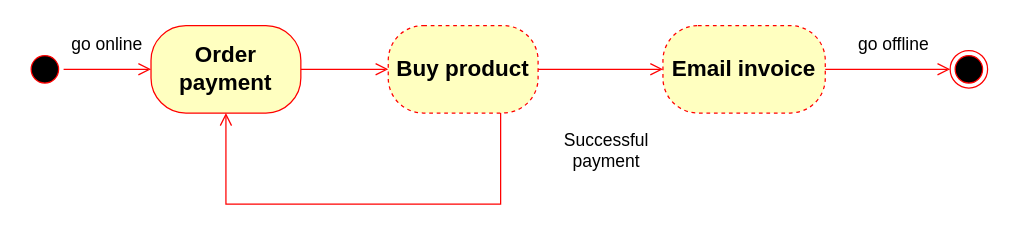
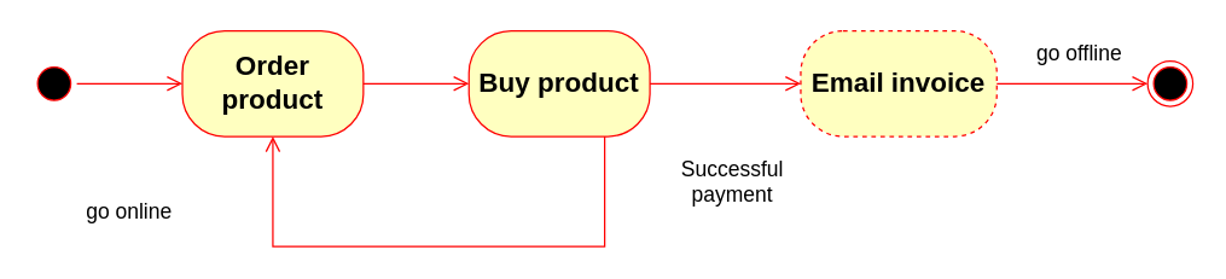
- <mxCell id="13" value="&lt;font style=&quot;font-size: 14px;&quot;&gt;go online&lt;/font&gt;" style="text;html=1;strokeColor=none;fillColor=none;align=center;verticalAlign=middle;whiteSpace=wrap;rounded=0;" vertex="1" parent="1"><mxGeometry x="50" y="20" width="70" height="30" as="geometry" /></mxCell>
+ <mxCell id="13" value="&lt;font style=&quot;font-size: 14px;&quot;&gt;go online&lt;/font&gt;" style="text;html=1;strokeColor=none;fillColor=none;align=center;verticalAlign=middle;whiteSpace=wrap;rounded=0;" vertex="1" parent="1"><mxGeometry x="50" y="125" width="70" height="30" as="geometry" /></mxCell>
- <mxCell id="4" value="&lt;b&gt;&lt;font style=&quot;font-size: 18px;&quot;&gt;Order payment&lt;/font&gt;&lt;/b&gt;" style="rounded=1;whiteSpace=wrap;html=1;arcSize=40;fontColor=#000000;fillColor=#ffffc0;strokeColor=#ff0000;" vertex="1" parent="1"><mxGeometry x="120" y="20" width="120" height="70" as="geometry" /></mxCell>
+ <mxCell id="4" value="&lt;b&gt;&lt;font style=&quot;font-size: 18px;&quot;&gt;Order product&lt;/font&gt;&lt;/b&gt;" style="rounded=1;whiteSpace=wrap;html=1;arcSize=40;fontColor=#000000;fillColor=#ffffc0;strokeColor=#ff0000;" vertex="1" parent="1"><mxGeometry x="120" y="20" width="120" height="70" as="geometry" /></mxCell>
- <mxCell id="5" value="&lt;font style=&quot;font-size: 18px;&quot;&gt;&lt;b&gt;Buy product&lt;/b&gt;&lt;/font&gt;" style="rounded=1;whiteSpace=wrap;html=1;arcSize=40;fontColor=#000000;fillColor=#ffffc0;strokeColor=#ff0000;dashed=1;" vertex="1" parent="1"><mxGeometry x="310" y="20" width="120" height="70" as="geometry" /></mxCell>
+ <mxCell id="5" value="&lt;font style=&quot;font-size: 18px;&quot;&gt;&lt;b&gt;Buy product&lt;/b&gt;&lt;/font&gt;" style="rounded=1;whiteSpace=wrap;html=1;arcSize=40;fontColor=#000000;fillColor=#ffffc0;strokeColor=#ff0000;" vertex="1" parent="1"><mxGeometry x="310" y="20" width="120" height="70" as="geometry" /></mxCell>
